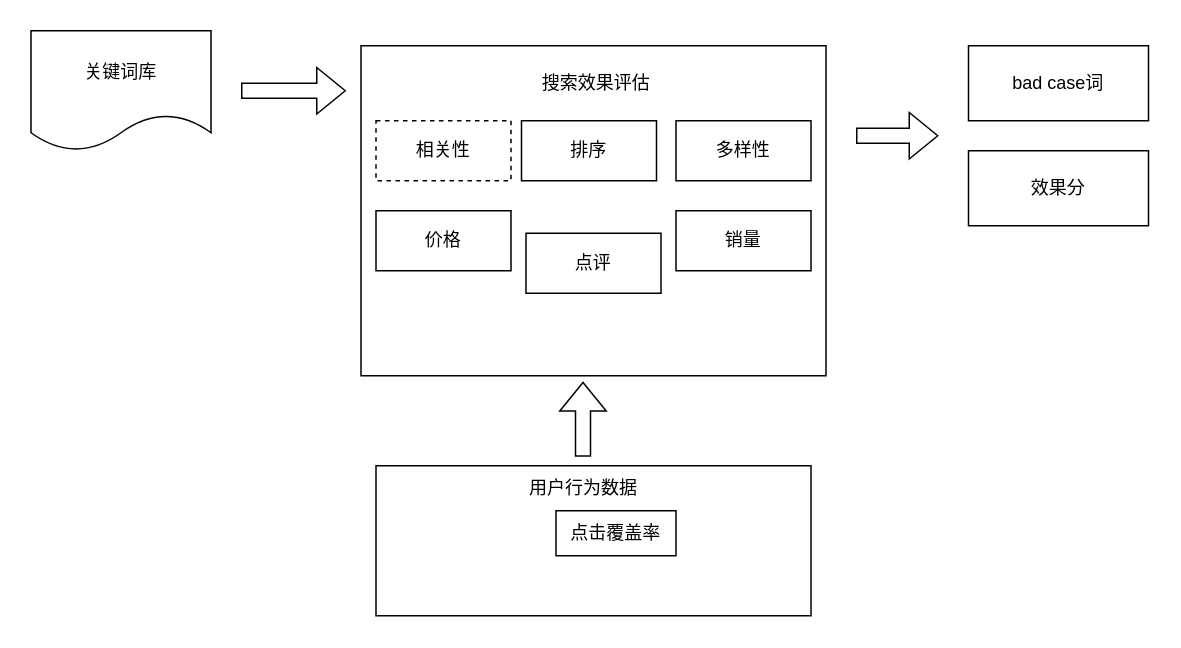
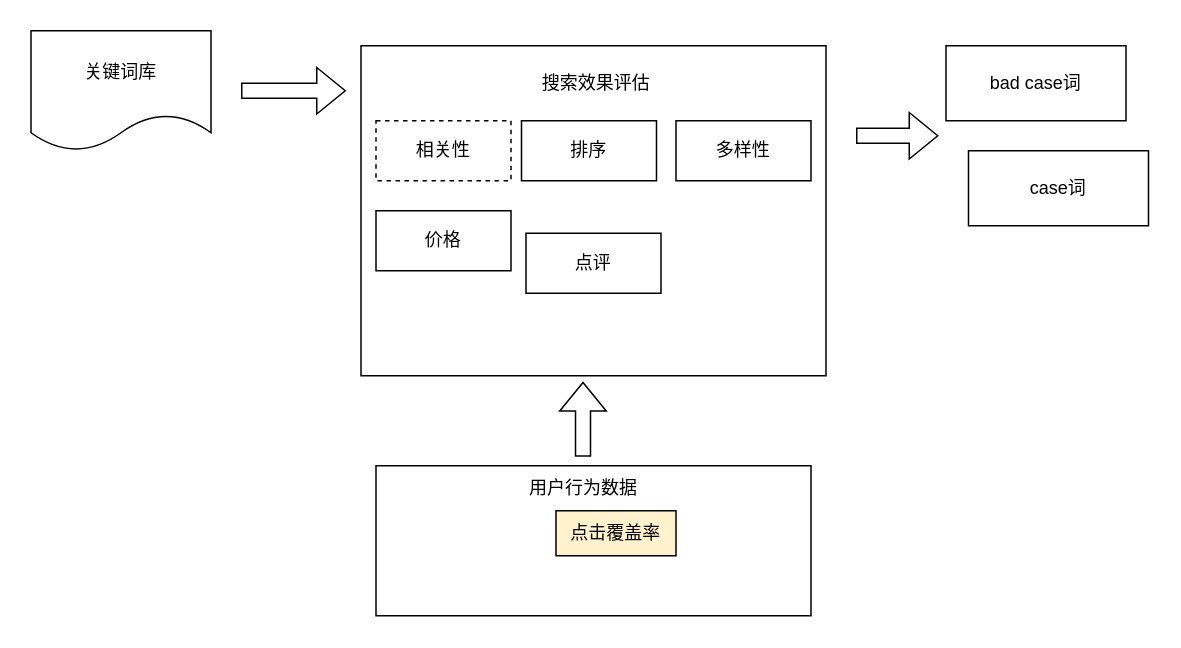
- <mxCell id="4" value="bad case词" style="rounded=0;whiteSpace=wrap;html=1;" vertex="1" parent="1"><mxGeometry x="645" y="30" width="120" height="50" as="geometry" /></mxCell>
+ <mxCell id="4" value="bad case词" style="rounded=0;whiteSpace=wrap;html=1;" vertex="1" parent="1"><mxGeometry x="630" y="30" width="120" height="50" as="geometry" /></mxCell>
- <mxCell id="5" value="效果分" style="rounded=0;whiteSpace=wrap;html=1;" vertex="1" parent="1"><mxGeometry x="645" y="100" width="120" height="50" as="geometry" /></mxCell>
+ <mxCell id="5" value="case词" style="rounded=0;whiteSpace=wrap;html=1;" vertex="1" parent="1"><mxGeometry x="645" y="100" width="120" height="50" as="geometry" /></mxCell>
- <mxCell id="11" value="销量" style="rounded=0;whiteSpace=wrap;html=1;" vertex="1" parent="1"><mxGeometry x="450" y="140" width="90" height="40" as="geometry" /></mxCell>
- <mxCell id="14" value="点击覆盖率" style="rounded=0;whiteSpace=wrap;html=1;" vertex="1" parent="1"><mxGeometry x="370" y="340" width="80" height="30" as="geometry" /></mxCell>
+ <mxCell id="14" value="点击覆盖率" style="rounded=0;whiteSpace=wrap;html=1;fillColor=#fff2cc;" vertex="1" parent="1"><mxGeometry x="370" y="340" width="80" height="30" as="geometry" /></mxCell>
